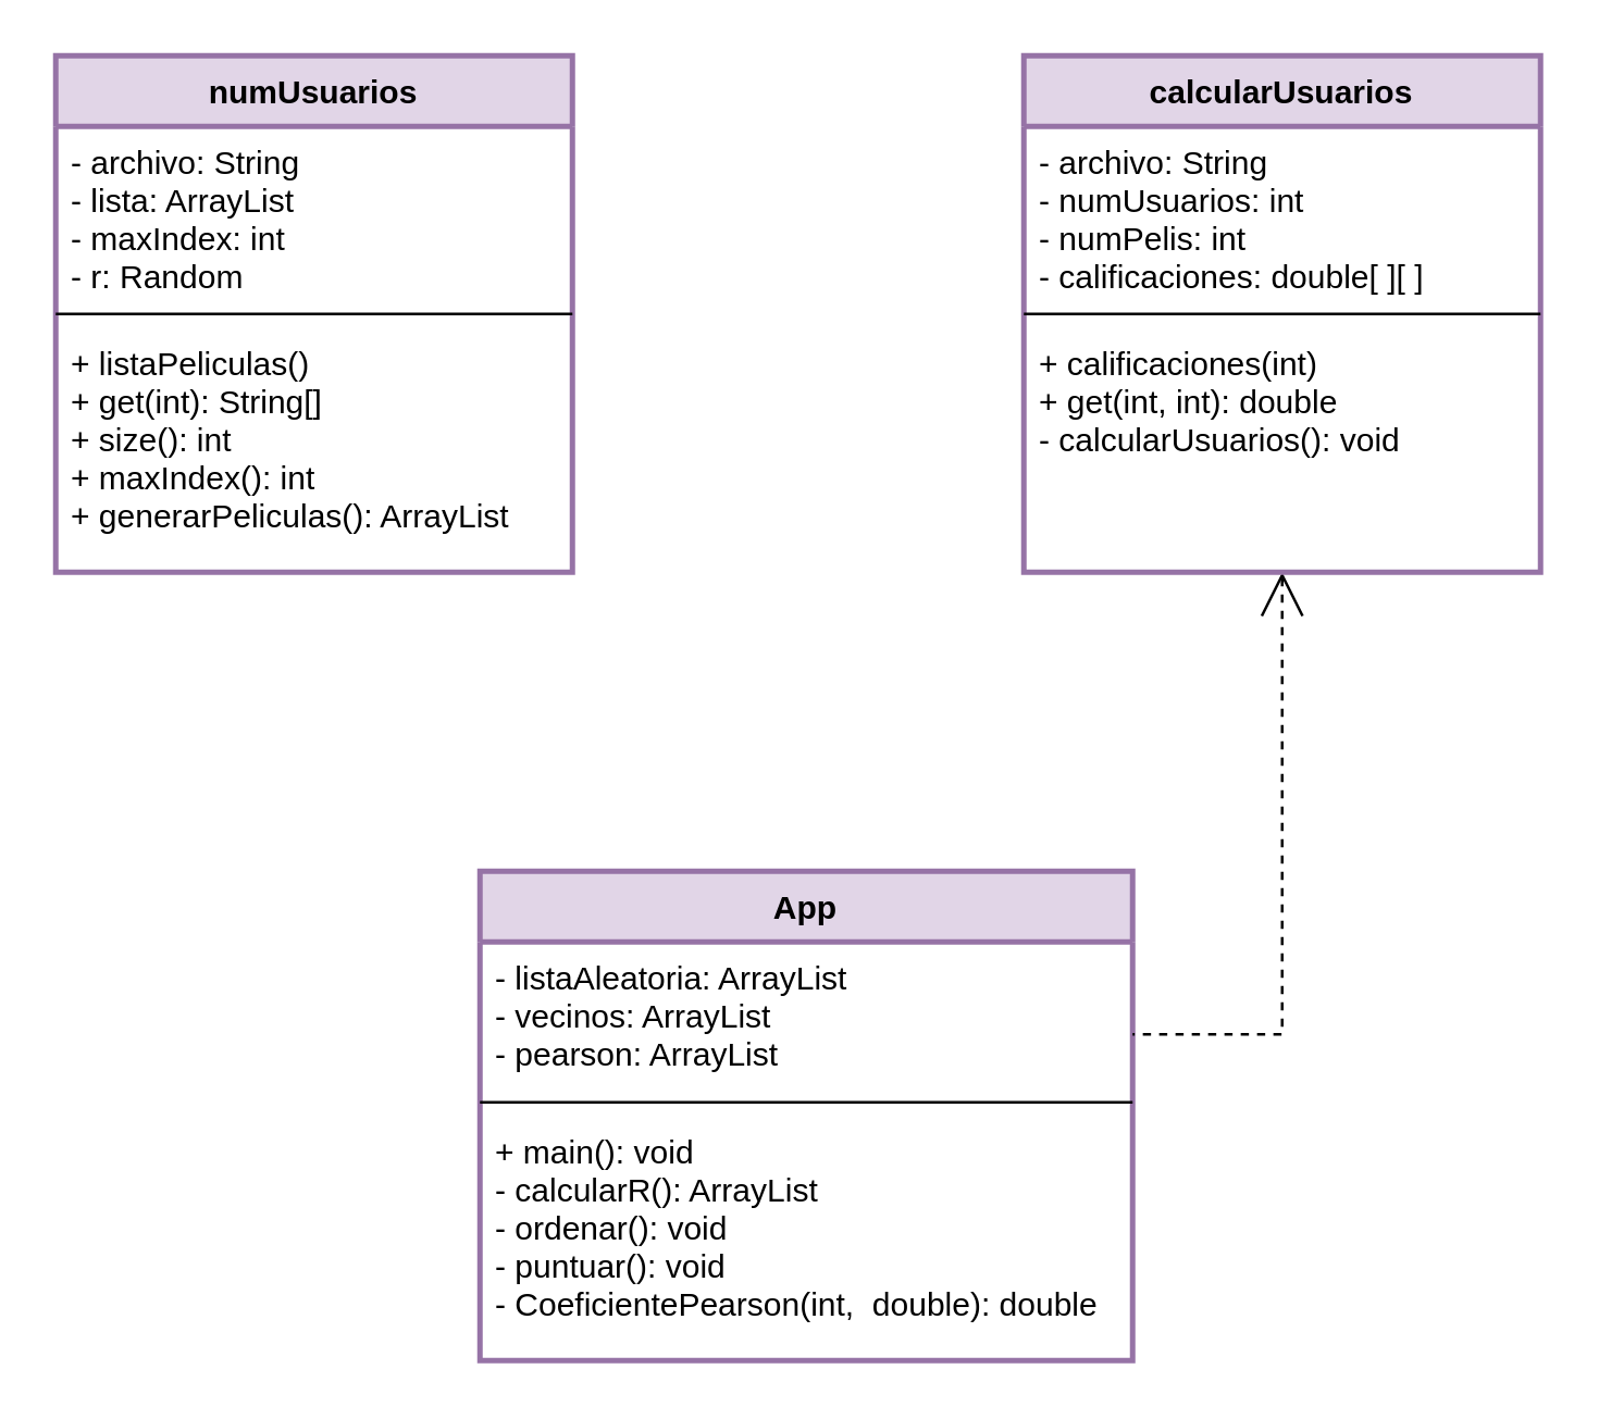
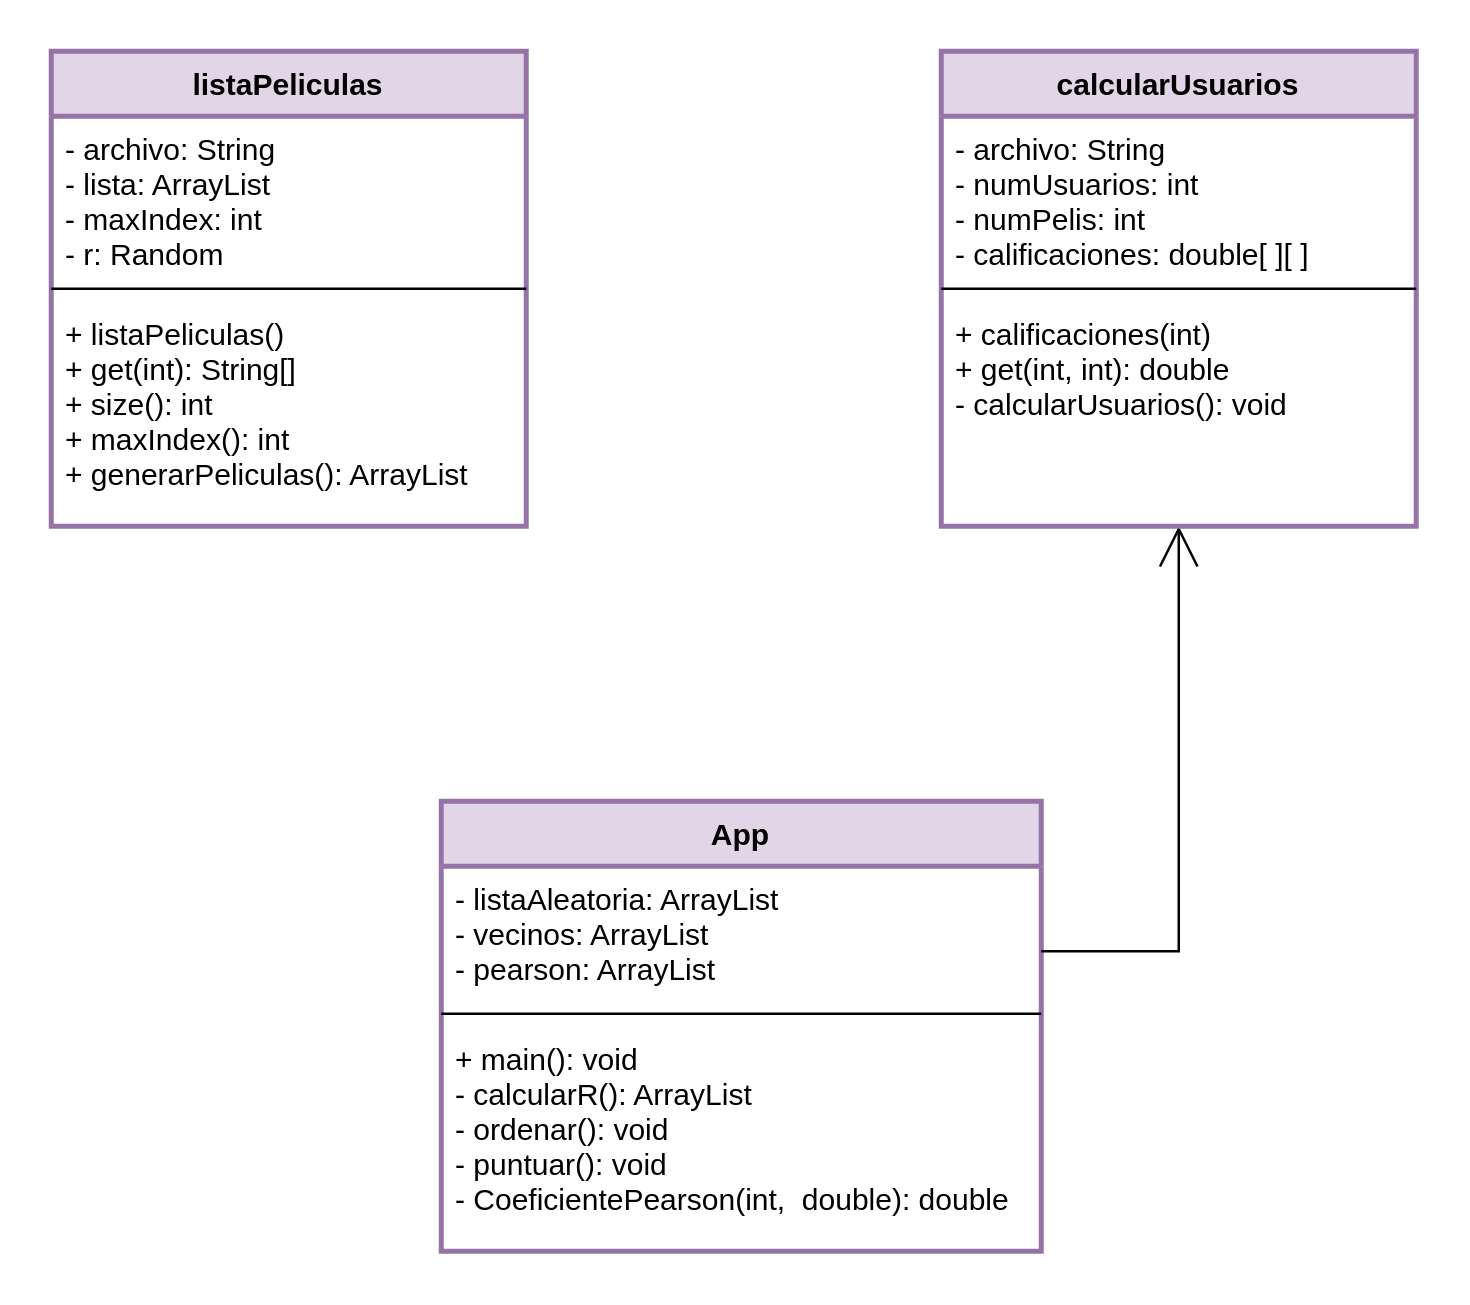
- <mxCell id="6" value="numUsuarios" style="swimlane;fontStyle=1;align=center;verticalAlign=top;childLayout=stackLayout;horizontal=1;startSize=26;horizontalStack=0;resizeParent=1;resizeParentMax=0;resizeLast=0;collapsible=1;marginBottom=0;strokeWidth=2;fillColor=#e1d5e7;strokeColor=#9673a6;" vertex="1" parent="1"><mxGeometry x="20" y="20" width="190" height="190" as="geometry"><mxRectangle x="160" y="270" width="100" height="26" as="alternateBounds" /></mxGeometry></mxCell>
+ <mxCell id="6" value="listaPeliculas" style="swimlane;fontStyle=1;align=center;verticalAlign=top;childLayout=stackLayout;horizontal=1;startSize=26;horizontalStack=0;resizeParent=1;resizeParentMax=0;resizeLast=0;collapsible=1;marginBottom=0;strokeWidth=2;fillColor=#e1d5e7;strokeColor=#9673a6;" vertex="1" parent="1"><mxGeometry x="20" y="20" width="190" height="190" as="geometry"><mxRectangle x="160" y="270" width="100" height="26" as="alternateBounds" /></mxGeometry></mxCell>
- <mxCell id="10" style="edgeStyle=orthogonalEdgeStyle;rounded=0;orthogonalLoop=1;jettySize=auto;html=1;dashed=1;endFill=0;endArrow=none;startFill=0;startArrow=open;startSize=14;" edge="1" parent="1" source="11" target="2"><mxGeometry relative="1" as="geometry"><Array as="points"><mxPoint x="471" y="380" /></Array></mxGeometry></mxCell>
+ <mxCell id="10" style="edgeStyle=orthogonalEdgeStyle;rounded=0;orthogonalLoop=1;jettySize=auto;html=1;dashed=0;endFill=0;endArrow=none;startFill=0;startArrow=open;startSize=14;" edge="1" parent="1" source="11" target="2"><mxGeometry relative="1" as="geometry"><Array as="points"><mxPoint x="471" y="380" /></Array></mxGeometry></mxCell>
